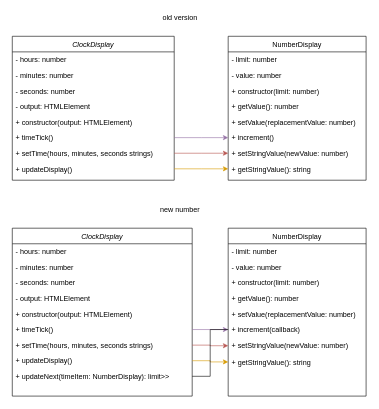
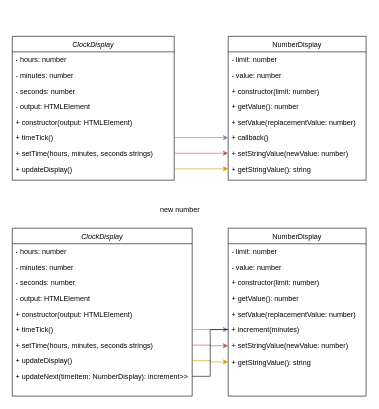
- <mxCell id="45" value="old version" style="text;html=1;strokeColor=none;fillColor=none;align=center;verticalAlign=middle;whiteSpace=wrap;rounded=0;" vertex="1" parent="1"><mxGeometry x="20" y="20" width="560" height="20" as="geometry" /></mxCell>
- <mxCell id="17" value="+ increment()" style="text;align=left;verticalAlign=top;spacingLeft=4;spacingRight=4;overflow=hidden;rotatable=0;points=[[0,0.5],[1,0.5]];portConstraint=eastwest;" vertex="1" parent="11"><mxGeometry y="156" width="230" height="26" as="geometry" /></mxCell>
+ <mxCell id="17" value="+ callback()" style="text;align=left;verticalAlign=top;spacingLeft=4;spacingRight=4;overflow=hidden;rotatable=0;points=[[0,0.5],[1,0.5]];portConstraint=eastwest;" vertex="1" parent="11"><mxGeometry y="156" width="230" height="26" as="geometry" /></mxCell>
- <mxCell id="39" value="+ increment(callback)" style="text;align=left;verticalAlign=top;spacingLeft=4;spacingRight=4;overflow=hidden;rotatable=0;points=[[0,0.5],[1,0.5]];portConstraint=eastwest;" vertex="1" parent="33"><mxGeometry y="156" width="230" height="26" as="geometry" /></mxCell>
+ <mxCell id="39" value="+ increment(minutes)" style="text;align=left;verticalAlign=top;spacingLeft=4;spacingRight=4;overflow=hidden;rotatable=0;points=[[0,0.5],[1,0.5]];portConstraint=eastwest;" vertex="1" parent="33"><mxGeometry y="156" width="230" height="26" as="geometry" /></mxCell>
- <mxCell id="32" value="+ updateNext(timeItem: NumberDisplay): limit&gt;&gt;" style="text;align=left;verticalAlign=top;spacingLeft=4;spacingRight=4;overflow=hidden;rotatable=0;points=[[0,0.5],[1,0.5]];portConstraint=eastwest;rounded=0;shadow=0;html=0;" vertex="1" parent="23"><mxGeometry y="234" width="300" height="26" as="geometry" /></mxCell>
+ <mxCell id="32" value="+ updateNext(timeItem: NumberDisplay): increment&gt;&gt;" style="text;align=left;verticalAlign=top;spacingLeft=4;spacingRight=4;overflow=hidden;rotatable=0;points=[[0,0.5],[1,0.5]];portConstraint=eastwest;rounded=0;shadow=0;html=0;" vertex="1" parent="23"><mxGeometry y="234" width="300" height="26" as="geometry" /></mxCell>
